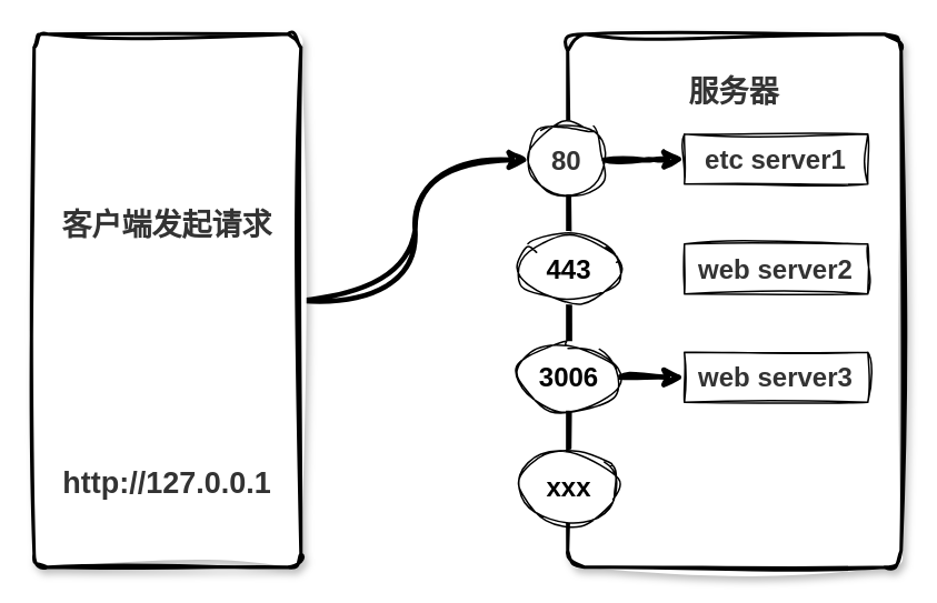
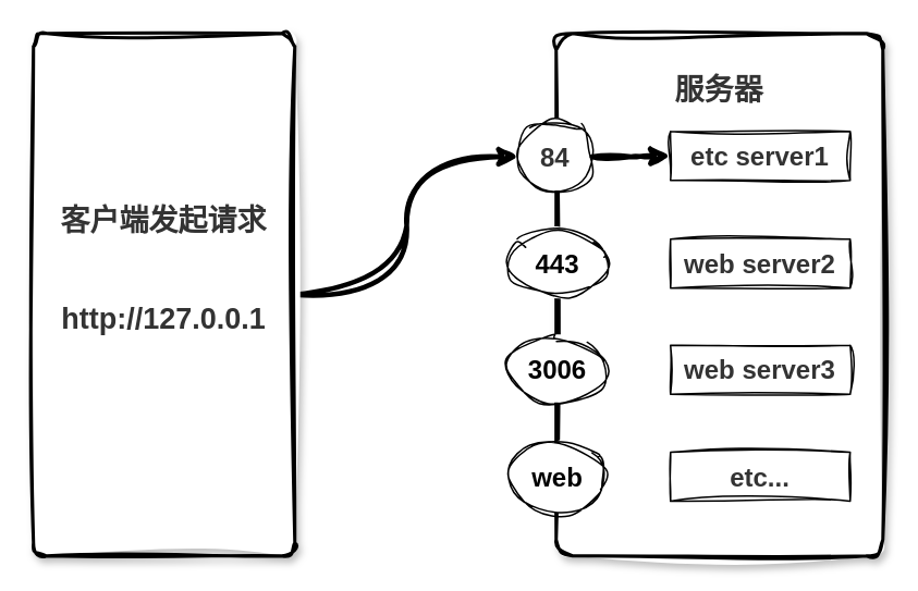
- <mxCell id="10" value="&lt;font color=&quot;#333333&quot; size=&quot;1&quot; style=&quot;&quot;&gt;&lt;b style=&quot;font-size: 16px;&quot;&gt;80&lt;/b&gt;&lt;/font&gt;" style="ellipse;whiteSpace=wrap;html=1;aspect=fixed;shadow=0;sketch=1;curveFitting=1;jiggle=2;" vertex="1" parent="9"><mxGeometry width="45" height="45" as="geometry" /></mxCell>
+ <mxCell id="10" value="&lt;font color=&quot;#333333&quot; size=&quot;1&quot; style=&quot;&quot;&gt;&lt;b style=&quot;font-size: 16px;&quot;&gt;84&lt;/b&gt;&lt;/font&gt;" style="ellipse;whiteSpace=wrap;html=1;aspect=fixed;shadow=0;sketch=1;curveFitting=1;jiggle=2;" vertex="1" parent="9"><mxGeometry width="45" height="45" as="geometry" /></mxCell>
- <mxCell id="18" style="edgeStyle=orthogonalEdgeStyle;rounded=0;orthogonalLoop=1;jettySize=auto;html=1;exitX=1;exitY=0.5;exitDx=0;exitDy=0;entryX=0;entryY=0.5;entryDx=0;entryDy=0;strokeWidth=3;sketch=1;curveFitting=1;jiggle=2;" edge="1" parent="16" source="19" target="17"><mxGeometry relative="1" as="geometry" /></mxCell>
- <mxCell id="5" value="&lt;font color=&quot;#333333&quot; style=&quot;font-size: 18px;&quot;&gt;&lt;b&gt;http://127.0.0.1&lt;/b&gt;&lt;/font&gt;" style="text;html=1;strokeColor=none;fillColor=none;align=center;verticalAlign=middle;whiteSpace=wrap;rounded=0;" vertex="1" parent="1"><mxGeometry x="30" y="275" width="140" height="30" as="geometry" /></mxCell>
+ <mxCell id="5" value="&lt;font color=&quot;#333333&quot; style=&quot;font-size: 18px;&quot;&gt;&lt;b&gt;http://127.0.0.1&lt;/b&gt;&lt;/font&gt;" style="text;html=1;strokeColor=none;fillColor=none;align=center;verticalAlign=middle;whiteSpace=wrap;rounded=0;" vertex="1" parent="1"><mxGeometry x="30" y="180" width="140" height="30" as="geometry" /></mxCell>
+ <mxCell id="23" value="&lt;font color=&quot;#333333&quot; style=&quot;font-size: 16px;&quot;&gt;&lt;b&gt;etc...&lt;/b&gt;&lt;/font&gt;" style="rounded=0;whiteSpace=wrap;html=1;sketch=1;curveFitting=1;jiggle=2;shadow=0;" vertex="1" parent="22"><mxGeometry width="110" height="30" as="geometry" /></mxCell>
- <mxCell id="21" value="&lt;font style=&quot;font-size: 16px;&quot;&gt;&lt;b&gt;xxx&lt;/b&gt;&lt;/font&gt;" style="ellipse;whiteSpace=wrap;html=1;sketch=1;curveFitting=1;jiggle=2;" vertex="1" parent="20"><mxGeometry width="60" height="43" as="geometry" /></mxCell>
+ <mxCell id="21" value="&lt;font style=&quot;font-size: 16px;&quot;&gt;&lt;b&gt;web&lt;/b&gt;&lt;/font&gt;" style="ellipse;whiteSpace=wrap;html=1;sketch=1;curveFitting=1;jiggle=2;" vertex="1" parent="20"><mxGeometry width="60" height="43" as="geometry" /></mxCell>
